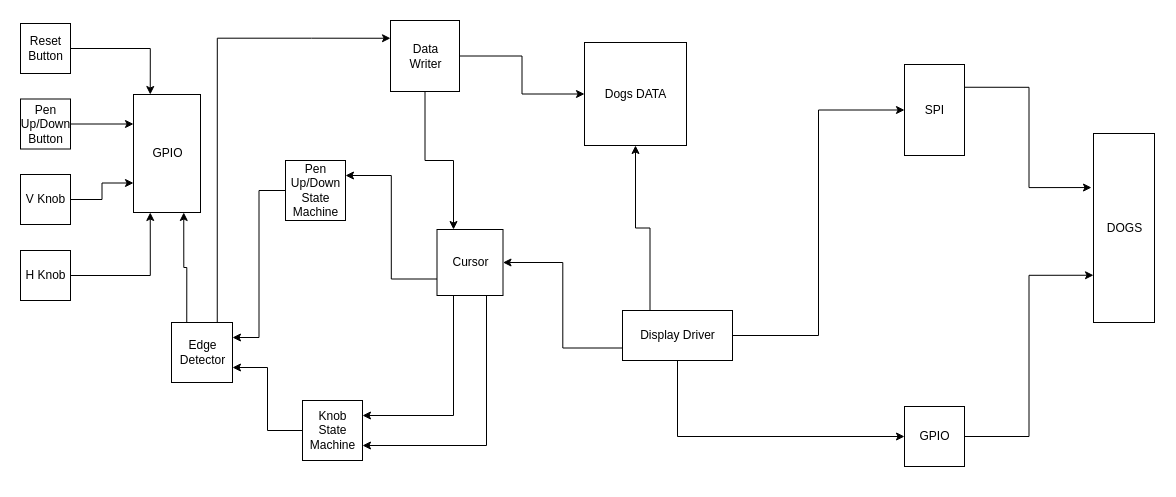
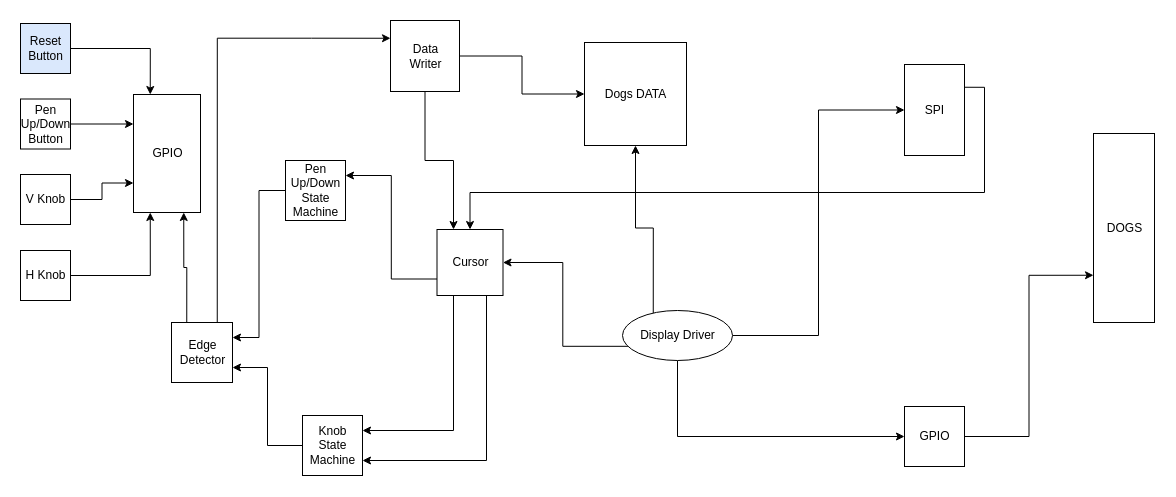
- <mxCell id="9" value="Reset&lt;br&gt;Button" style="html=1;" vertex="1" parent="1"><mxGeometry x="20" y="23" width="50" height="50" as="geometry" /></mxCell>
+ <mxCell id="9" value="Reset&lt;br&gt;Button" style="html=1;fillColor=#dae8fc;" vertex="1" parent="1"><mxGeometry x="20" y="23" width="50" height="50" as="geometry" /></mxCell>
- <mxCell id="19" style="edgeStyle=orthogonalEdgeStyle;rounded=0;orthogonalLoop=1;jettySize=auto;html=1;exitX=1;exitY=0.25;exitDx=0;exitDy=0;entryX=-0.033;entryY=0.286;entryDx=0;entryDy=0;entryPerimeter=0;" edge="1" parent="1" source="20" target="10"><mxGeometry relative="1" as="geometry" /></mxCell>
+ <mxCell id="19" style="edgeStyle=orthogonalEdgeStyle;rounded=0;orthogonalLoop=1;jettySize=auto;html=1;exitX=1;exitY=0.25;exitDx=0;exitDy=0;" edge="1" parent="1" source="20" target="34"><mxGeometry relative="1" as="geometry" /></mxCell>
- <mxCell id="25" value="Display Driver" style="html=1;" vertex="1" parent="1"><mxGeometry x="622" y="310" width="110" height="50" as="geometry" /></mxCell>
+ <mxCell id="25" value="Display Driver" style="ellipse;html=1;" vertex="1" parent="1"><mxGeometry x="622" y="310" width="110" height="50" as="geometry" /></mxCell>
- <mxCell id="17" value="Knob&lt;br&gt;State&lt;br&gt;Machine" style="html=1;" vertex="1" parent="1"><mxGeometry x="302" y="400" width="60" height="60" as="geometry" /></mxCell>
+ <mxCell id="17" value="Knob&lt;br&gt;State&lt;br&gt;Machine" style="html=1;" vertex="1" parent="1"><mxGeometry x="302" y="415" width="60" height="60" as="geometry" /></mxCell>
